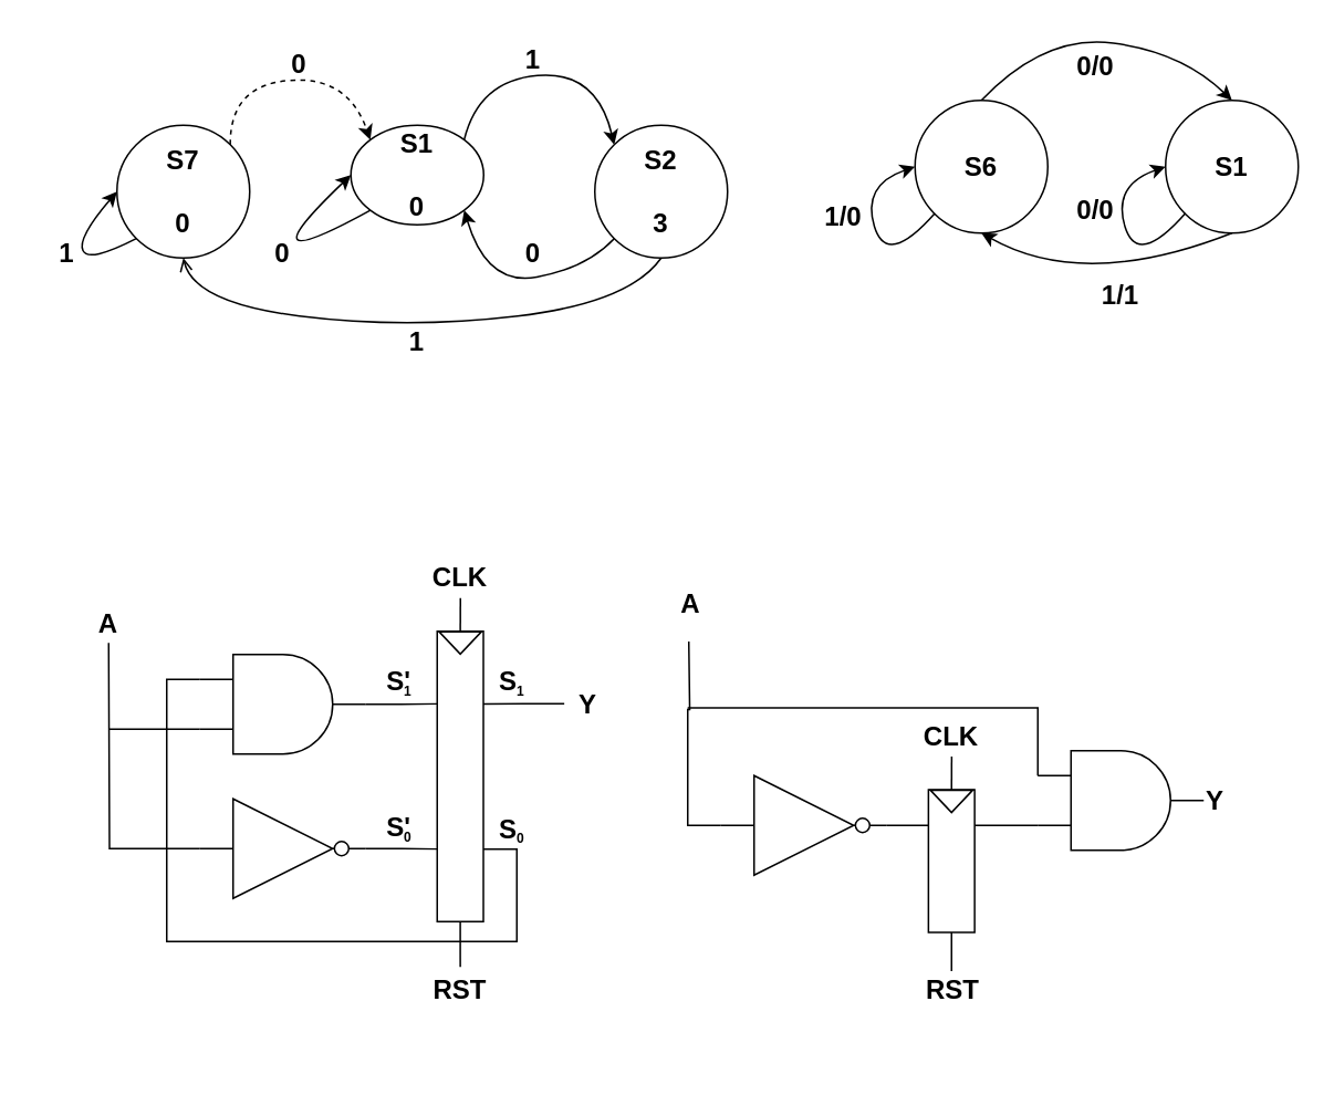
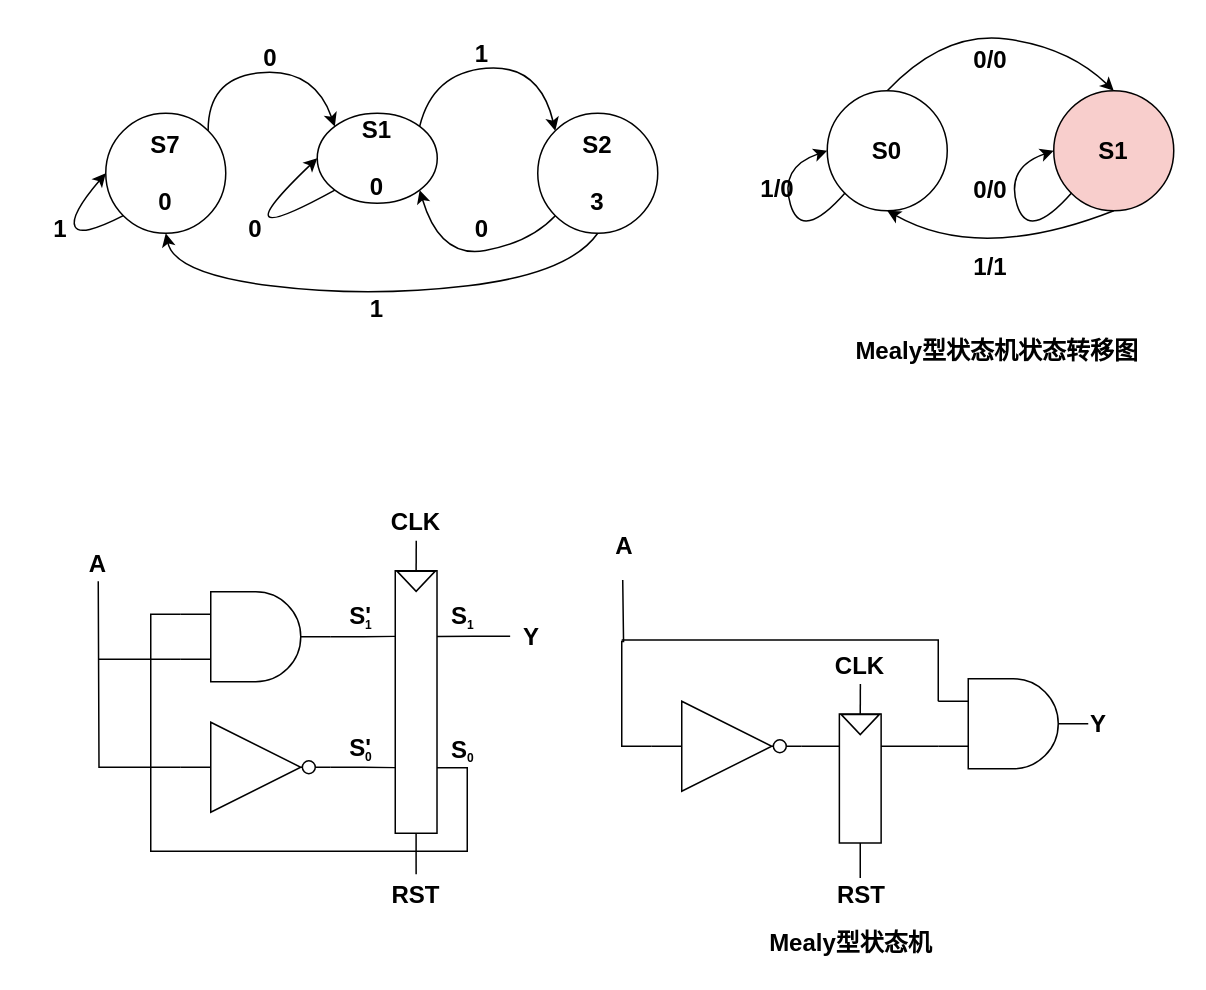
- <mxCell id="5" value="" style="curved=1;endArrow=classic;html=1;exitX=1;exitY=0;exitDx=0;exitDy=0;entryX=0;entryY=0;entryDx=0;entryDy=0;dashed=1;" edge="1" parent="1" source="2" target="3"><mxGeometry width="50" height="50" relative="1" as="geometry"><mxPoint x="375" y="227" as="sourcePoint" /><mxPoint x="425" y="177" as="targetPoint" /><Array as="points"><mxPoint x="138" y="51" /><mxPoint x="209" y="45" /></Array></mxGeometry></mxCell>
+ <mxCell id="5" value="" style="curved=1;endArrow=classic;html=1;exitX=1;exitY=0;exitDx=0;exitDy=0;entryX=0;entryY=0;entryDx=0;entryDy=0;" edge="1" parent="1" source="2" target="3"><mxGeometry width="50" height="50" relative="1" as="geometry"><mxPoint x="375" y="227" as="sourcePoint" /><mxPoint x="425" y="177" as="targetPoint" /><Array as="points"><mxPoint x="138" y="51" /><mxPoint x="209" y="45" /></Array></mxGeometry></mxCell>
- <mxCell id="17" value="&lt;b&gt;&lt;font style=&quot;font-size: 16px&quot;&gt;S6&lt;/font&gt;&lt;/b&gt;" style="ellipse;whiteSpace=wrap;html=1;aspect=fixed;" vertex="1" parent="1"><mxGeometry x="551" y="60" width="80" height="80" as="geometry" /></mxCell>
+ <mxCell id="17" value="&lt;b&gt;&lt;font style=&quot;font-size: 16px&quot;&gt;S0&lt;/font&gt;&lt;/b&gt;" style="ellipse;whiteSpace=wrap;html=1;aspect=fixed;" vertex="1" parent="1"><mxGeometry x="551" y="60" width="80" height="80" as="geometry" /></mxCell>
- <mxCell id="18" value="&lt;b&gt;&lt;font style=&quot;font-size: 16px&quot;&gt;S1&lt;/font&gt;&lt;/b&gt;" style="ellipse;whiteSpace=wrap;html=1;aspect=fixed;" vertex="1" parent="1"><mxGeometry x="702" y="60" width="80" height="80" as="geometry" /></mxCell>
+ <mxCell id="18" value="&lt;b&gt;&lt;font style=&quot;font-size: 16px&quot;&gt;S1&lt;/font&gt;&lt;/b&gt;" style="ellipse;whiteSpace=wrap;html=1;aspect=fixed;fillColor=#f8cecc;" vertex="1" parent="1"><mxGeometry x="702" y="60" width="80" height="80" as="geometry" /></mxCell>
- <mxCell id="23" value="&lt;b&gt;&lt;font style=&quot;font-size: 16px&quot;&gt;1/0&lt;/font&gt;&lt;/b&gt;" style="text;html=1;strokeColor=none;fillColor=none;align=center;verticalAlign=middle;whiteSpace=wrap;rounded=0;" vertex="1" parent="1"><mxGeometry x="488" y="120" width="40" height="20" as="geometry" /></mxCell>
+ <mxCell id="23" value="&lt;b&gt;&lt;font style=&quot;font-size: 16px&quot;&gt;1/0&lt;/font&gt;&lt;/b&gt;" style="text;html=1;strokeColor=none;fillColor=none;align=center;verticalAlign=middle;whiteSpace=wrap;rounded=0;" vertex="1" parent="1"><mxGeometry x="498" y="115" width="40" height="20" as="geometry" /></mxCell>
- <mxCell id="10" value="" style="curved=1;endArrow=open;html=1;exitX=0.5;exitY=1;exitDx=0;exitDy=0;entryX=0.5;entryY=1;entryDx=0;entryDy=0;" edge="1" parent="1" source="4" target="2"><mxGeometry width="50" height="50" relative="1" as="geometry"><mxPoint x="379.716" y="153.284" as="sourcePoint" /><mxPoint x="289.284" y="153.284" as="targetPoint" /><Array as="points"><mxPoint x="379" y="182" /><mxPoint x="244" y="198" /><mxPoint x="116" y="182" /></Array></mxGeometry></mxCell>
+ <mxCell id="10" value="" style="curved=1;endArrow=classic;html=1;exitX=0.5;exitY=1;exitDx=0;exitDy=0;entryX=0.5;entryY=1;entryDx=0;entryDy=0;" edge="1" parent="1" source="4" target="2"><mxGeometry width="50" height="50" relative="1" as="geometry"><mxPoint x="379.716" y="153.284" as="sourcePoint" /><mxPoint x="289.284" y="153.284" as="targetPoint" /><Array as="points"><mxPoint x="379" y="182" /><mxPoint x="244" y="198" /><mxPoint x="116" y="182" /></Array></mxGeometry></mxCell>
- <mxCell id="26" value="&lt;b&gt;&lt;font style=&quot;font-size: 16px&quot;&gt;1/1&lt;/font&gt;&lt;/b&gt;" style="text;html=1;strokeColor=none;fillColor=none;align=center;verticalAlign=middle;whiteSpace=wrap;rounded=0;" vertex="1" parent="1"><mxGeometry x="655" y="167" width="40" height="20" as="geometry" /></mxCell>
+ <mxCell id="26" value="&lt;b&gt;&lt;font style=&quot;font-size: 16px&quot;&gt;1/1&lt;/font&gt;&lt;/b&gt;" style="text;html=1;strokeColor=none;fillColor=none;align=center;verticalAlign=middle;whiteSpace=wrap;rounded=0;" vertex="1" parent="1"><mxGeometry x="640" y="167" width="40" height="20" as="geometry" /></mxCell>
+ <mxCell id="27" value="&lt;b&gt;&lt;font style=&quot;font-size: 16px&quot;&gt;Mealy型状态机状态转移图&lt;/font&gt;&lt;/b&gt;" style="text;html=1;strokeColor=none;fillColor=none;align=center;verticalAlign=middle;whiteSpace=wrap;rounded=0;" vertex="1" parent="1"><mxGeometry x="565" y="223" width="199" height="20" as="geometry" /></mxCell>
+ <mxCell id="72" value="&lt;b&gt;&lt;font style=&quot;font-size: 16px&quot;&gt;Mealy型状态机&lt;/font&gt;&lt;/b&gt;" style="text;html=1;strokeColor=none;fillColor=none;align=center;verticalAlign=middle;whiteSpace=wrap;rounded=0;" vertex="1" parent="1"><mxGeometry x="508" y="618" width="118" height="20" as="geometry" /></mxCell>
